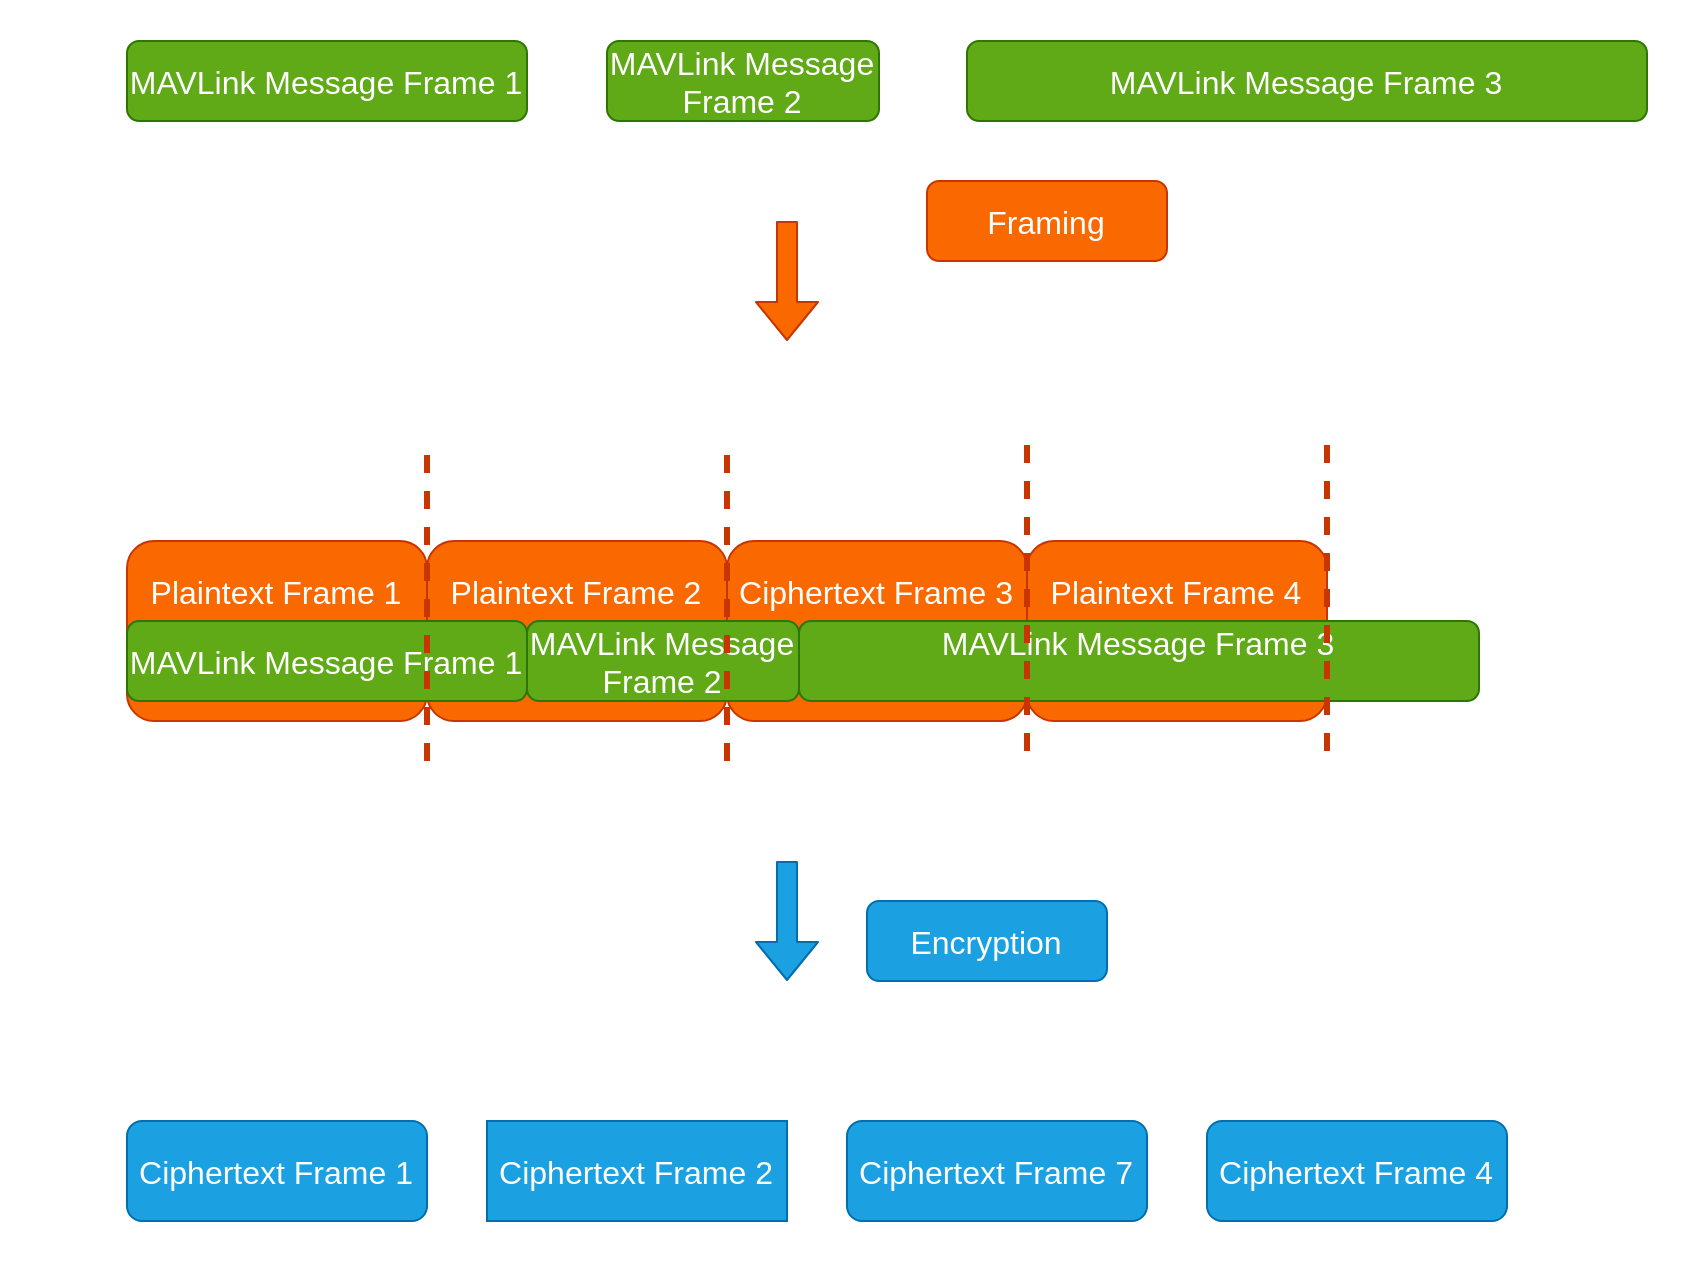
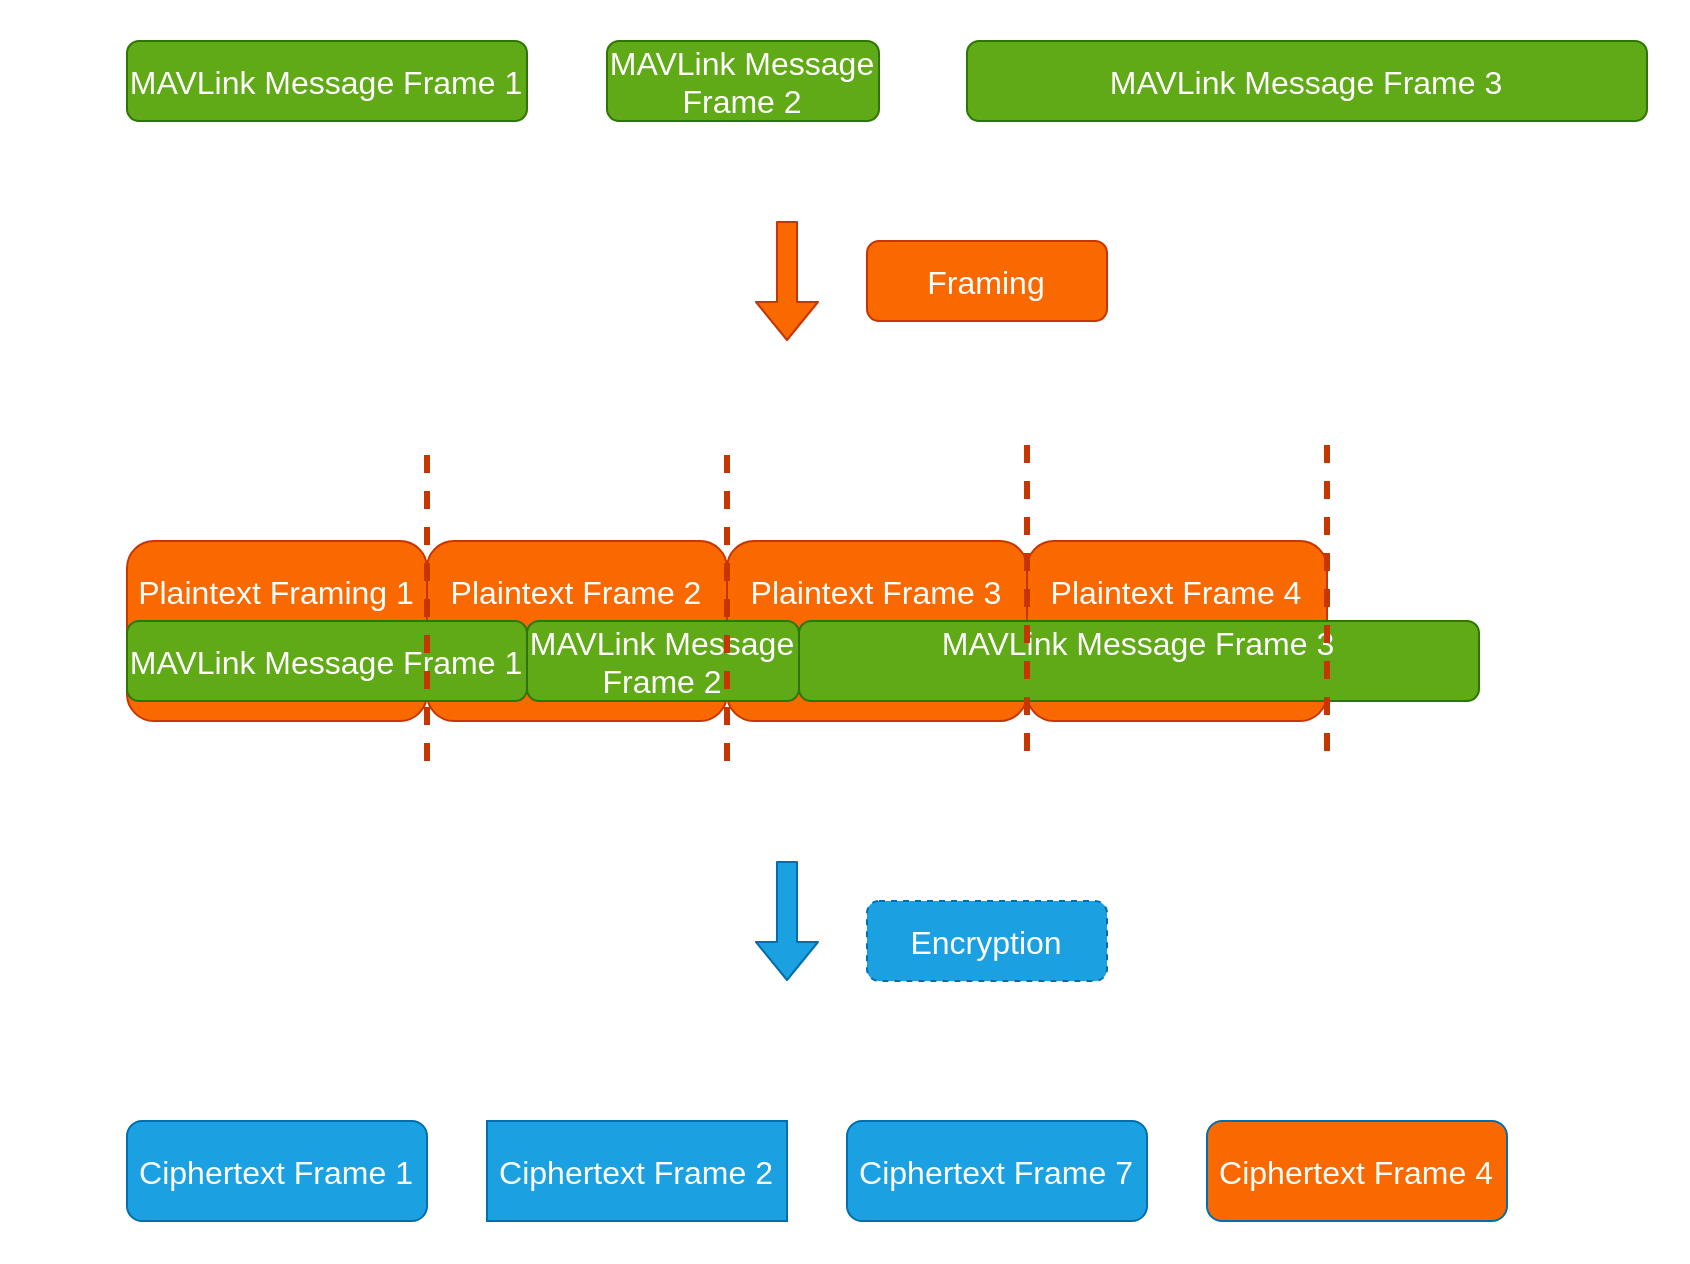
- <mxCell id="16" value="Framing" style="rounded=1;fontSize=16;fontColor=#FFFFFF;fillColor=#fa6800;strokeColor=#C73500;" parent="1" vertex="1"><mxGeometry x="463" y="90" width="120" height="40" as="geometry" /></mxCell>
+ <mxCell id="16" value="Framing" style="rounded=1;fontSize=16;fontColor=#FFFFFF;fillColor=#fa6800;strokeColor=#C73500;" parent="1" vertex="1"><mxGeometry x="433" y="120" width="120" height="40" as="geometry" /></mxCell>
- <mxCell id="18" value="Plaintext Frame 1" style="text;strokeColor=none;fillColor=none;align=center;verticalAlign=middle;rounded=0;fontSize=16;fontColor=#FFFFFF;" parent="1" vertex="1"><mxGeometry x="20" y="280" width="236" height="30" as="geometry" /></mxCell>
+ <mxCell id="18" value="Plaintext Framing 1" style="text;strokeColor=none;fillColor=none;align=center;verticalAlign=middle;rounded=0;fontSize=16;fontColor=#FFFFFF;" parent="1" vertex="1"><mxGeometry x="20" y="280" width="236" height="30" as="geometry" /></mxCell>
- <mxCell id="20" value="Ciphertext Frame 3" style="text;strokeColor=none;fillColor=none;align=center;verticalAlign=middle;rounded=0;fontSize=16;fontColor=#FFFFFF;" parent="1" vertex="1"><mxGeometry x="320" y="280" width="236" height="30" as="geometry" /></mxCell>
+ <mxCell id="20" value="Plaintext Frame 3" style="text;strokeColor=none;fillColor=none;align=center;verticalAlign=middle;rounded=0;fontSize=16;fontColor=#FFFFFF;" parent="1" vertex="1"><mxGeometry x="320" y="280" width="236" height="30" as="geometry" /></mxCell>
- <mxCell id="17" value="Encryption" style="rounded=1;fontSize=16;fontColor=#ffffff;fillColor=#1ba1e2;strokeColor=#006EAF;" parent="1" vertex="1"><mxGeometry x="433" y="450" width="120" height="40" as="geometry" /></mxCell>
+ <mxCell id="17" value="Encryption" style="rounded=1;fontSize=16;fontColor=#ffffff;fillColor=#1ba1e2;strokeColor=#006EAF;dashed=1;" parent="1" vertex="1"><mxGeometry x="433" y="450" width="120" height="40" as="geometry" /></mxCell>
- <mxCell id="27" value="Ciphertext Frame 4" style="rounded=1;fontSize=16;fontColor=#ffffff;fillColor=#1ba1e2;strokeColor=#006EAF;" parent="1" vertex="1"><mxGeometry x="603" y="560" width="150" height="50" as="geometry" /></mxCell>
+ <mxCell id="27" value="Ciphertext Frame 4" style="rounded=1;fontSize=16;fontColor=#ffffff;fillColor=#fa6800;strokeColor=#006EAF;" parent="1" vertex="1"><mxGeometry x="603" y="560" width="150" height="50" as="geometry" /></mxCell>
